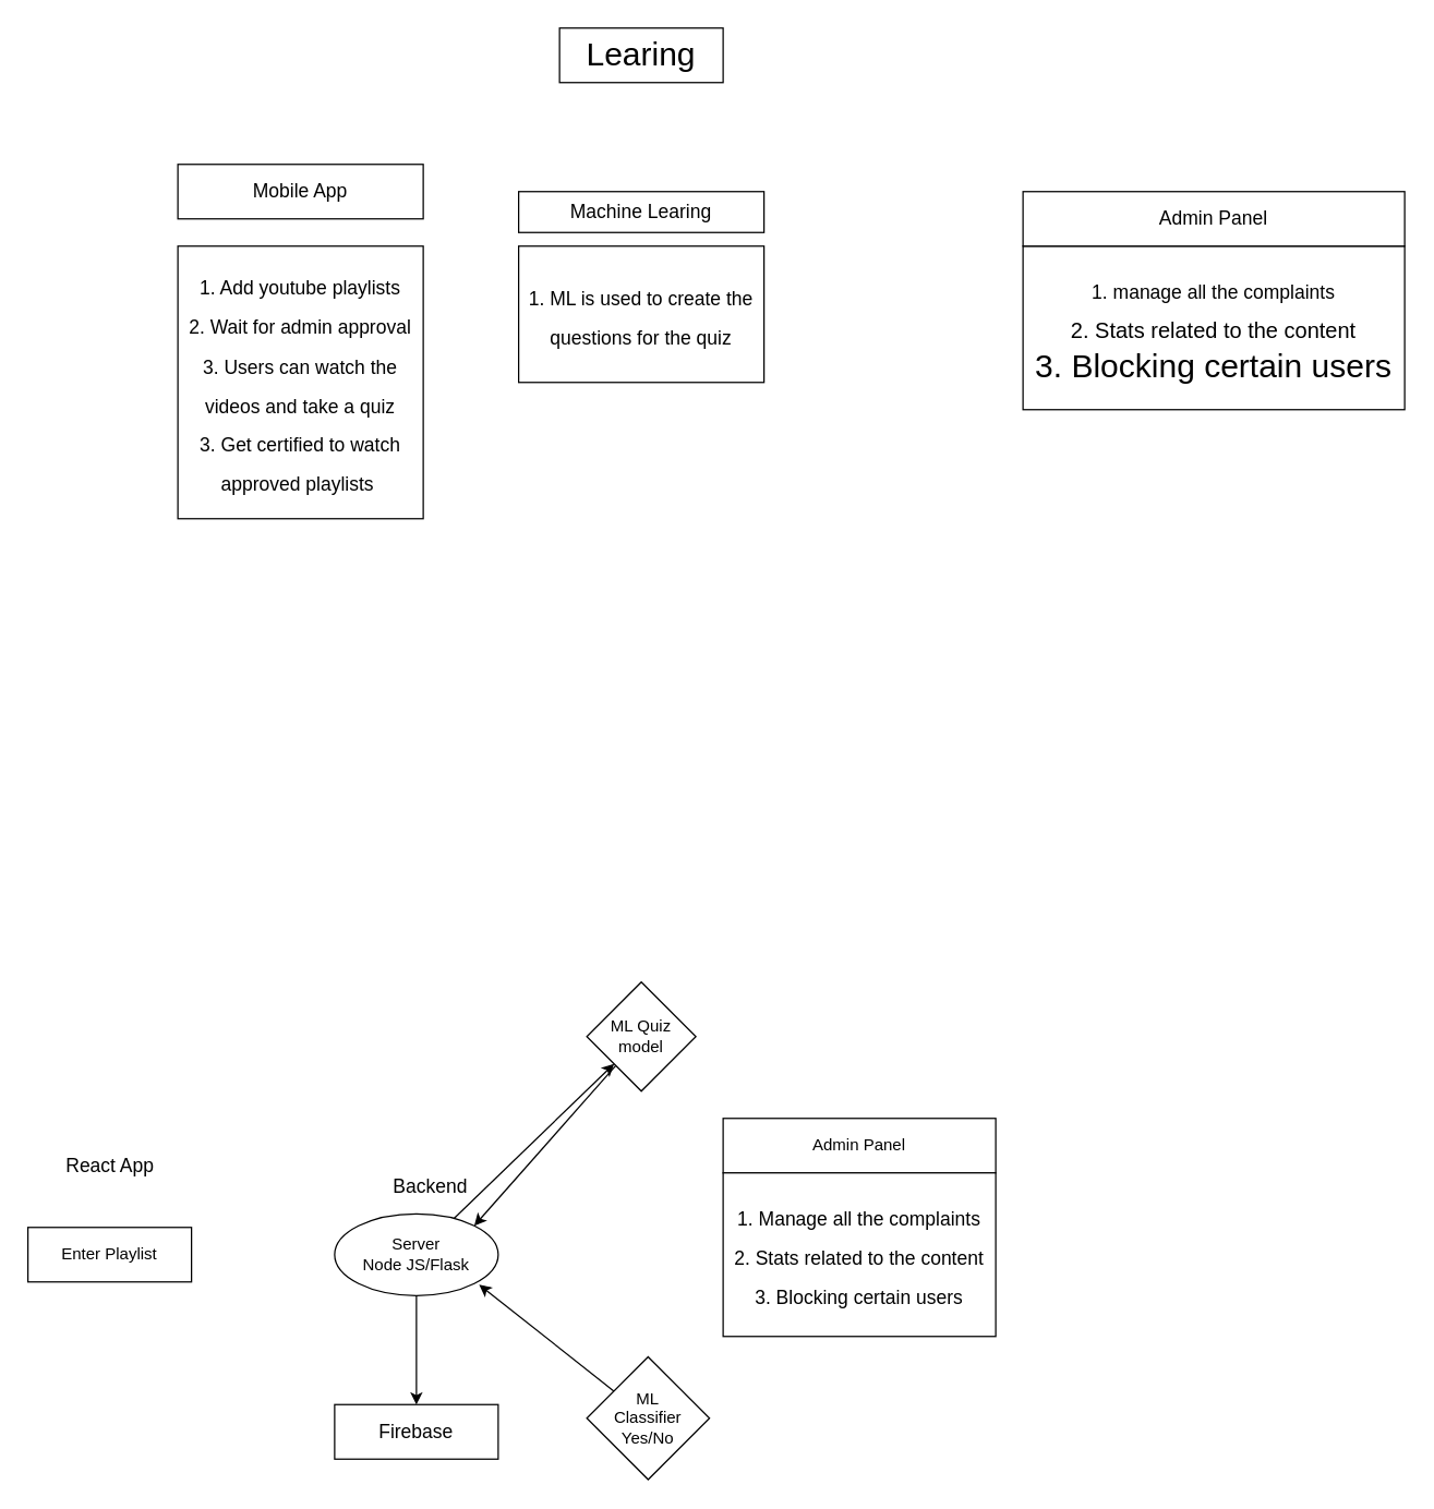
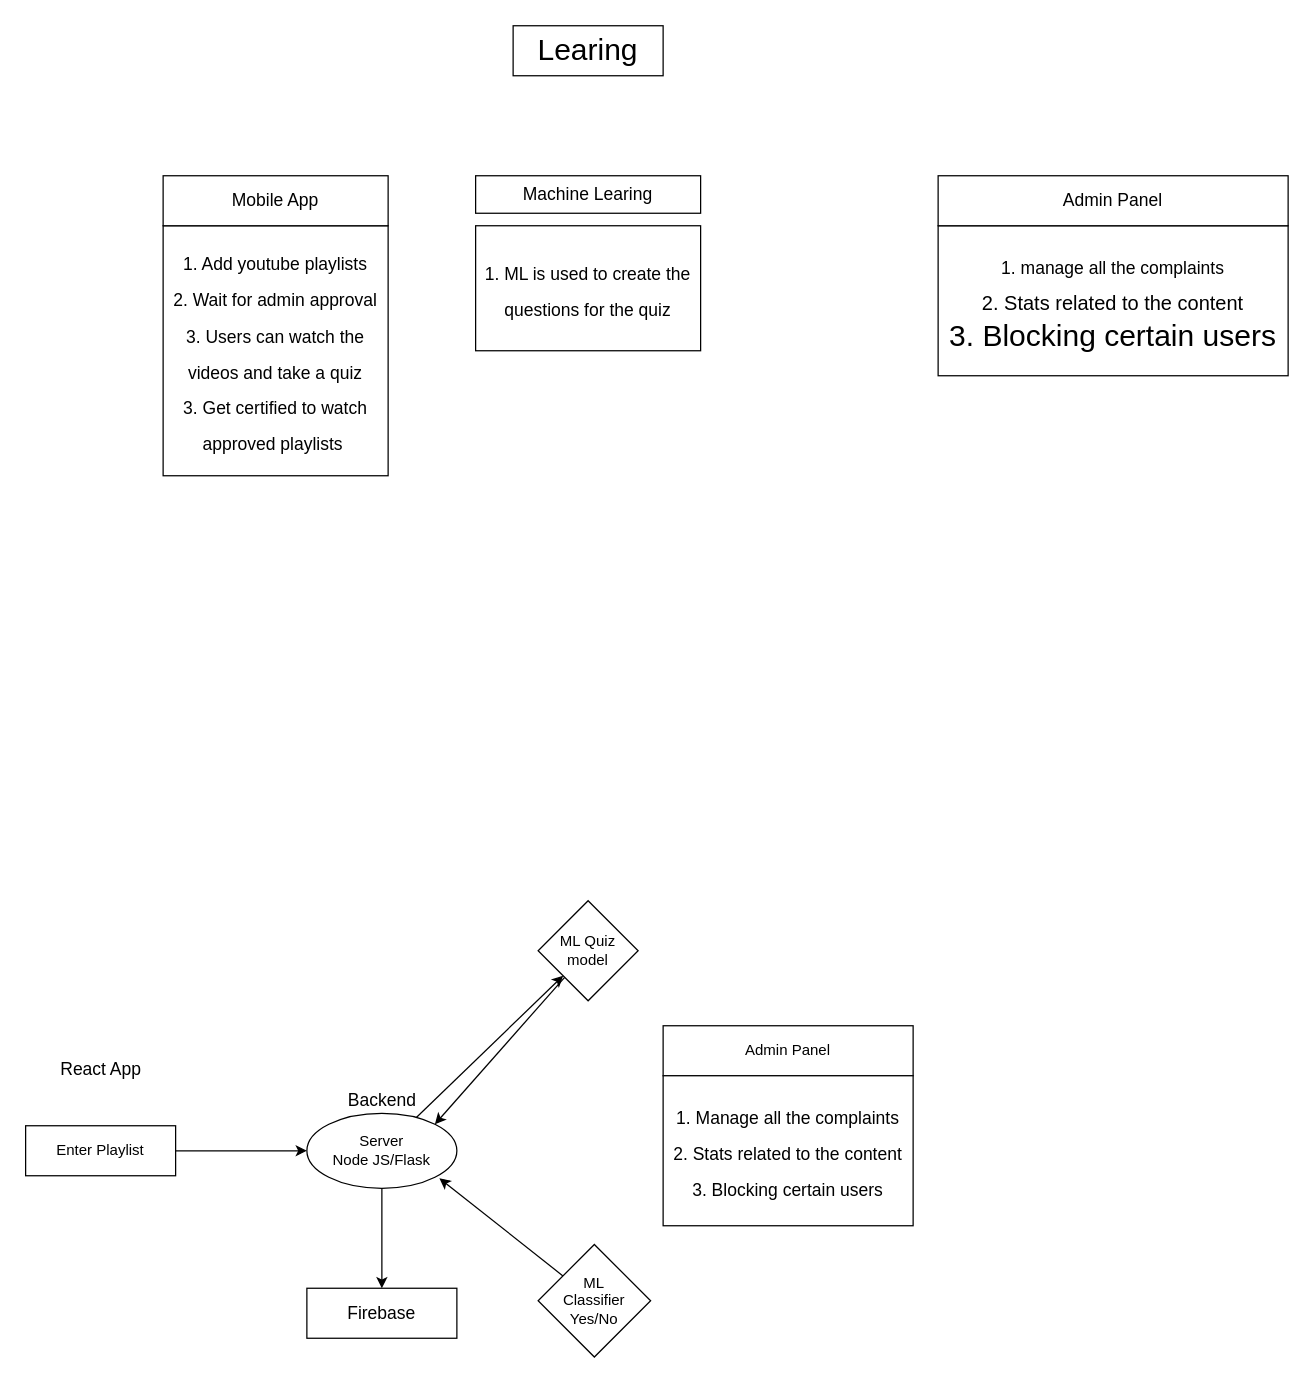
- <mxCell id="4" value="Mobile App" style="whiteSpace=wrap;html=1;fontSize=14;" parent="1" vertex="1"><mxGeometry x="130" y="120" width="180" height="40" as="geometry" /></mxCell>
+ <mxCell id="4" value="Mobile App" style="whiteSpace=wrap;html=1;fontSize=14;" parent="1" vertex="1"><mxGeometry x="130" y="140" width="180" height="40" as="geometry" /></mxCell>
- <mxCell id="22" value="Backend" style="text;html=1;align=center;verticalAlign=middle;resizable=0;points=[];autosize=1;strokeColor=none;fillColor=none;fontSize=14;" parent="1" vertex="1"><mxGeometry x="280" y="860" width="70" height="20" as="geometry" /></mxCell>
+ <mxCell id="22" value="Backend" style="text;html=1;align=center;verticalAlign=middle;resizable=0;points=[];autosize=1;strokeColor=none;fillColor=none;fontSize=14;" parent="1" vertex="1"><mxGeometry x="270" y="870" width="70" height="20" as="geometry" /></mxCell>
+ <mxCell id="9" value="" style="edgeStyle=none;html=1;" parent="1" source="10" target="13" edge="1"><mxGeometry relative="1" as="geometry" /></mxCell>
